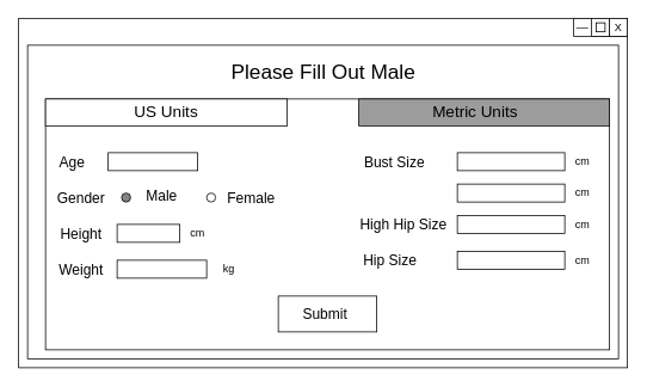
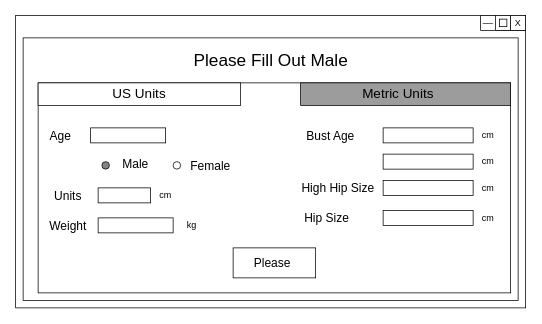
- <mxCell id="35" value="&lt;font style=&quot;font-size: 16px&quot;&gt;Bust Size&lt;/font&gt;" style="text;html=1;strokeColor=none;fillColor=none;align=center;verticalAlign=middle;whiteSpace=wrap;rounded=0;" vertex="1" parent="1"><mxGeometry x="400" y="170" width="80" height="20" as="geometry" /></mxCell>
+ <mxCell id="35" value="&lt;font style=&quot;font-size: 16px&quot;&gt;Bust Age&lt;/font&gt;" style="text;html=1;strokeColor=none;fillColor=none;align=center;verticalAlign=middle;whiteSpace=wrap;rounded=0;" vertex="1" parent="1"><mxGeometry x="400" y="170" width="80" height="20" as="geometry" /></mxCell>
- <mxCell id="14" value="&lt;font style=&quot;font-size: 16px&quot;&gt;Gender&lt;/font&gt;" style="text;html=1;strokeColor=none;fillColor=none;align=center;verticalAlign=middle;whiteSpace=wrap;rounded=0;" parent="1" vertex="1"><mxGeometry x="70" y="210" width="40" height="20" as="geometry" /></mxCell>
- <mxCell id="19" value="&lt;font style=&quot;font-size: 16px&quot;&gt;Height&lt;/font&gt;" style="text;html=1;strokeColor=none;fillColor=none;align=center;verticalAlign=middle;whiteSpace=wrap;rounded=0;" parent="1" vertex="1"><mxGeometry x="70" y="250" width="40" height="20" as="geometry" /></mxCell>
+ <mxCell id="19" value="&lt;font style=&quot;font-size: 16px&quot;&gt;Units&lt;/font&gt;" style="text;html=1;strokeColor=none;fillColor=none;align=center;verticalAlign=middle;whiteSpace=wrap;rounded=0;" parent="1" vertex="1"><mxGeometry x="70" y="250" width="40" height="20" as="geometry" /></mxCell>
- <mxCell id="29" value="Submit" style="text;html=1;strokeColor=none;fillColor=none;align=center;verticalAlign=middle;whiteSpace=wrap;rounded=0;strokeWidth=2;fontSize=16;" parent="1" vertex="1"><mxGeometry x="325" y="330" width="75" height="40" as="geometry" /></mxCell>
+ <mxCell id="29" value="Please" style="text;html=1;strokeColor=none;fillColor=none;align=center;verticalAlign=middle;whiteSpace=wrap;rounded=0;strokeWidth=2;fontSize=16;" parent="1" vertex="1"><mxGeometry x="325" y="330" width="75" height="40" as="geometry" /></mxCell>
